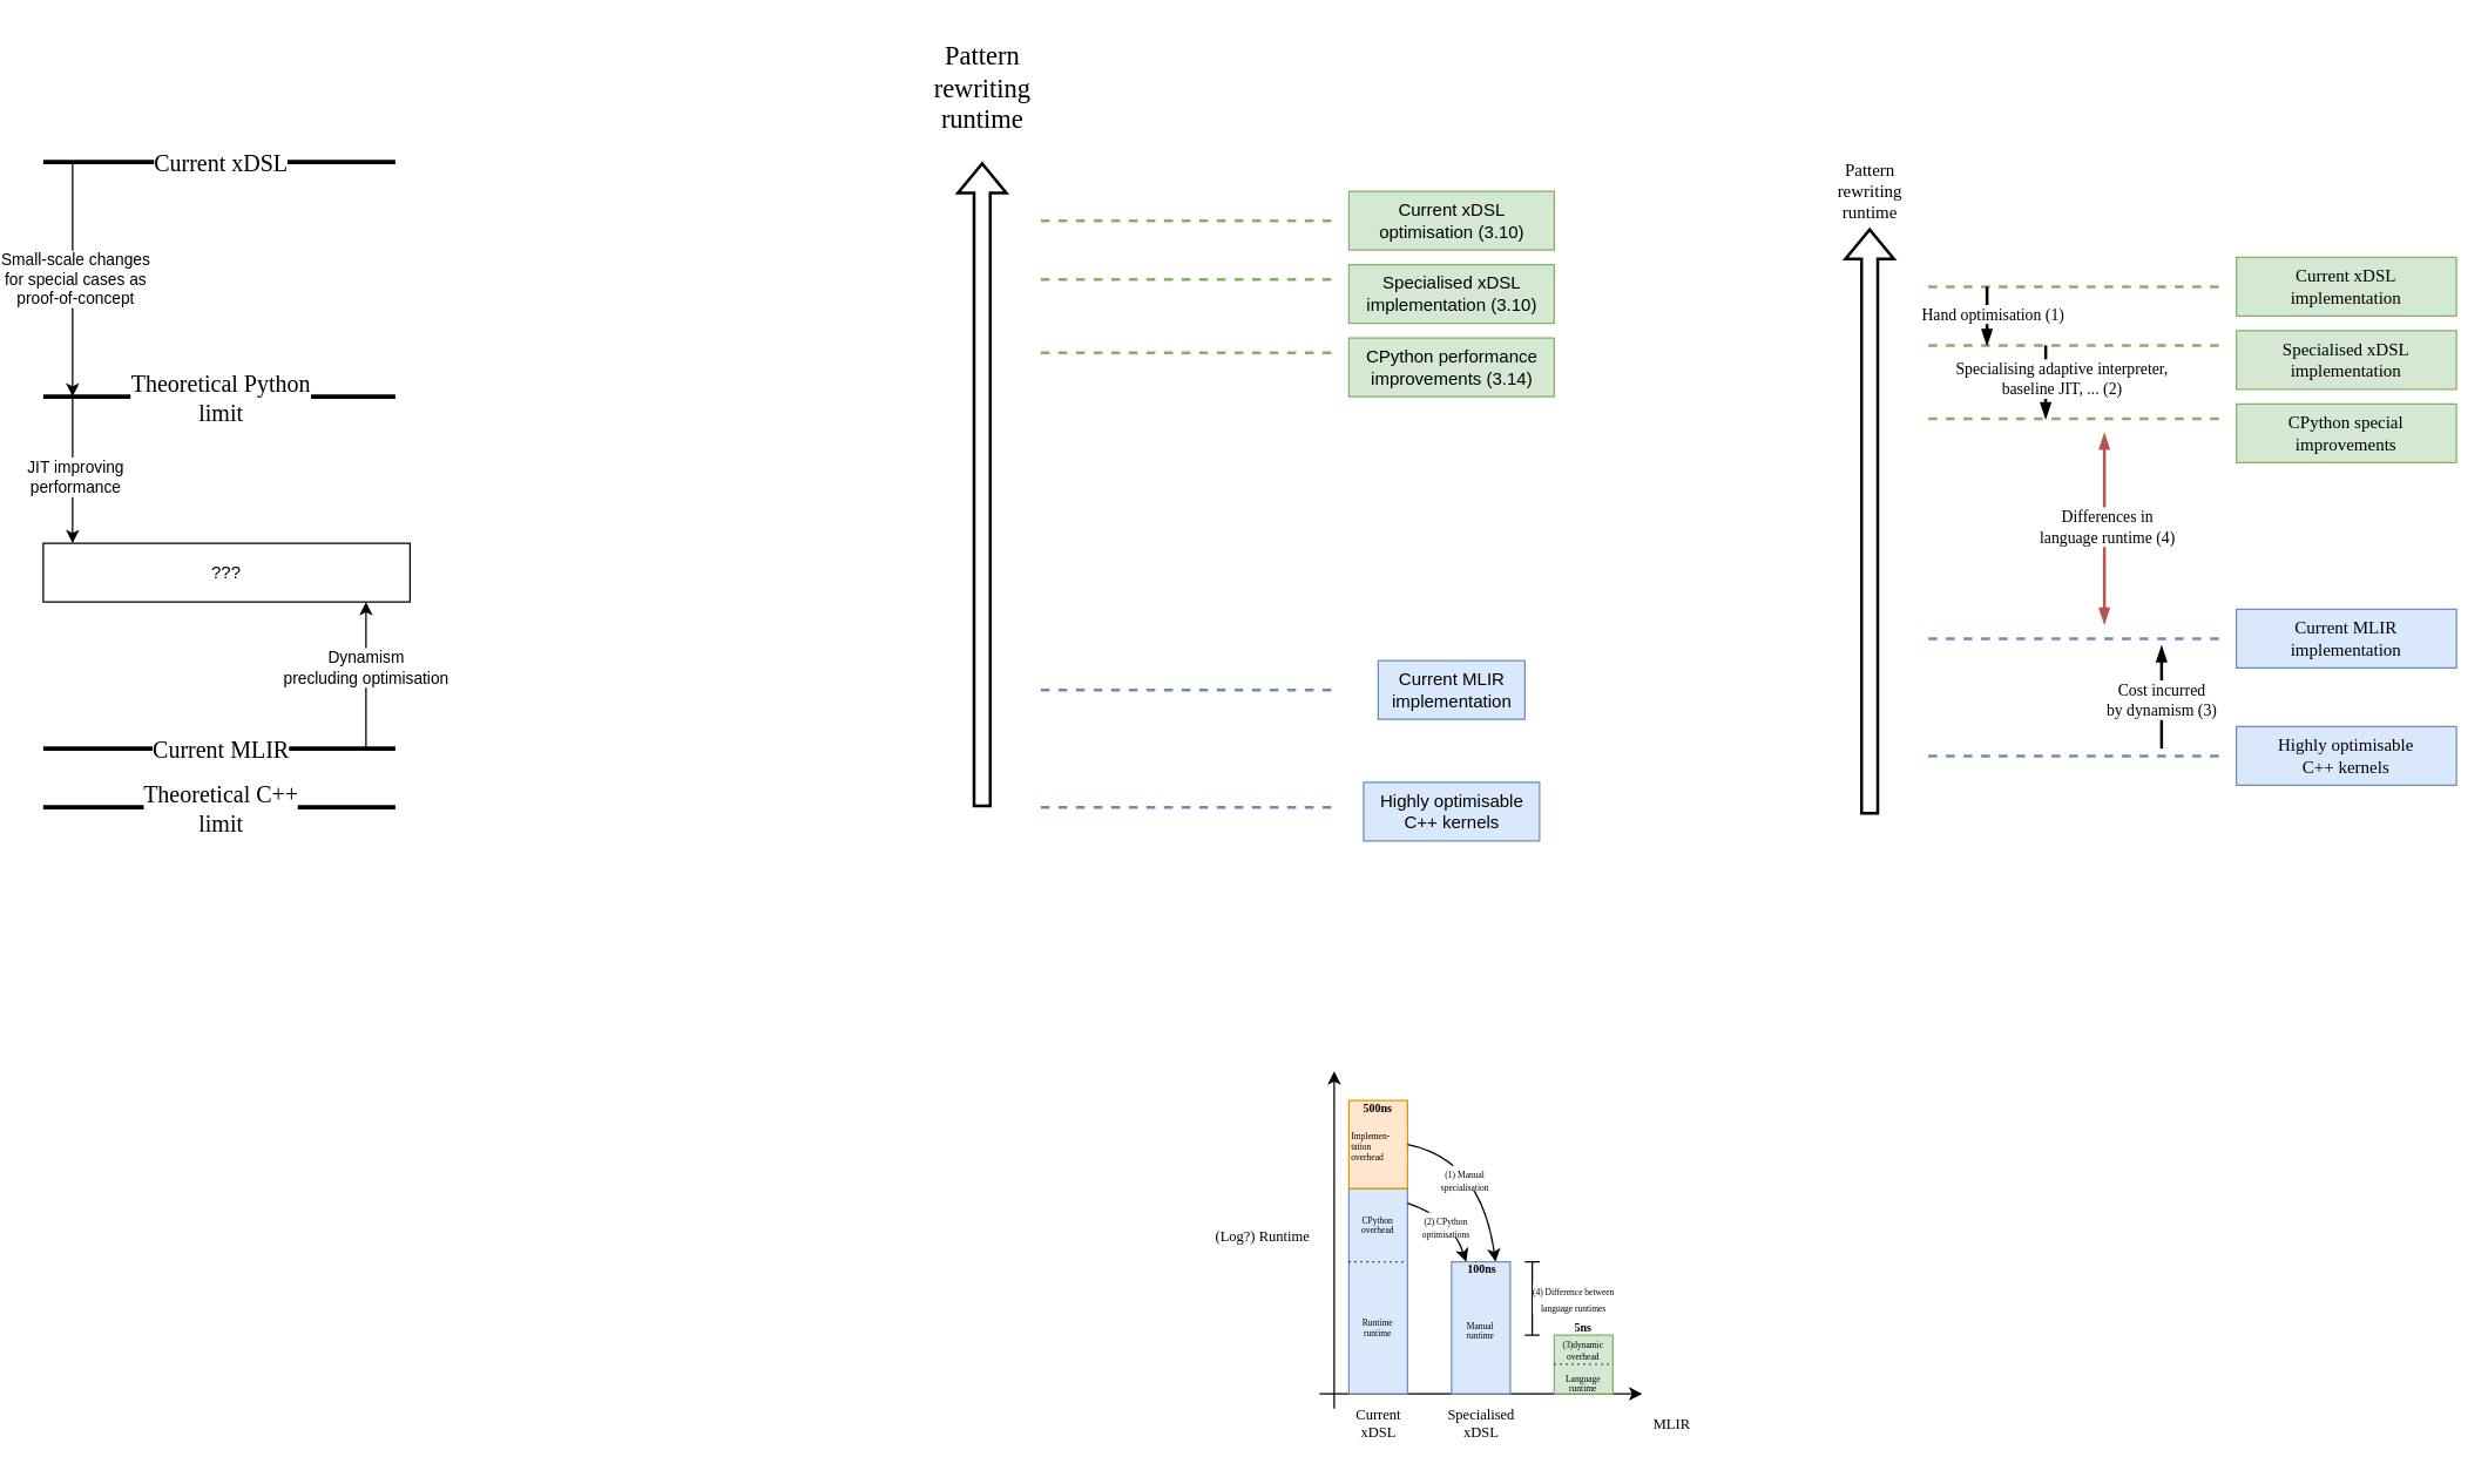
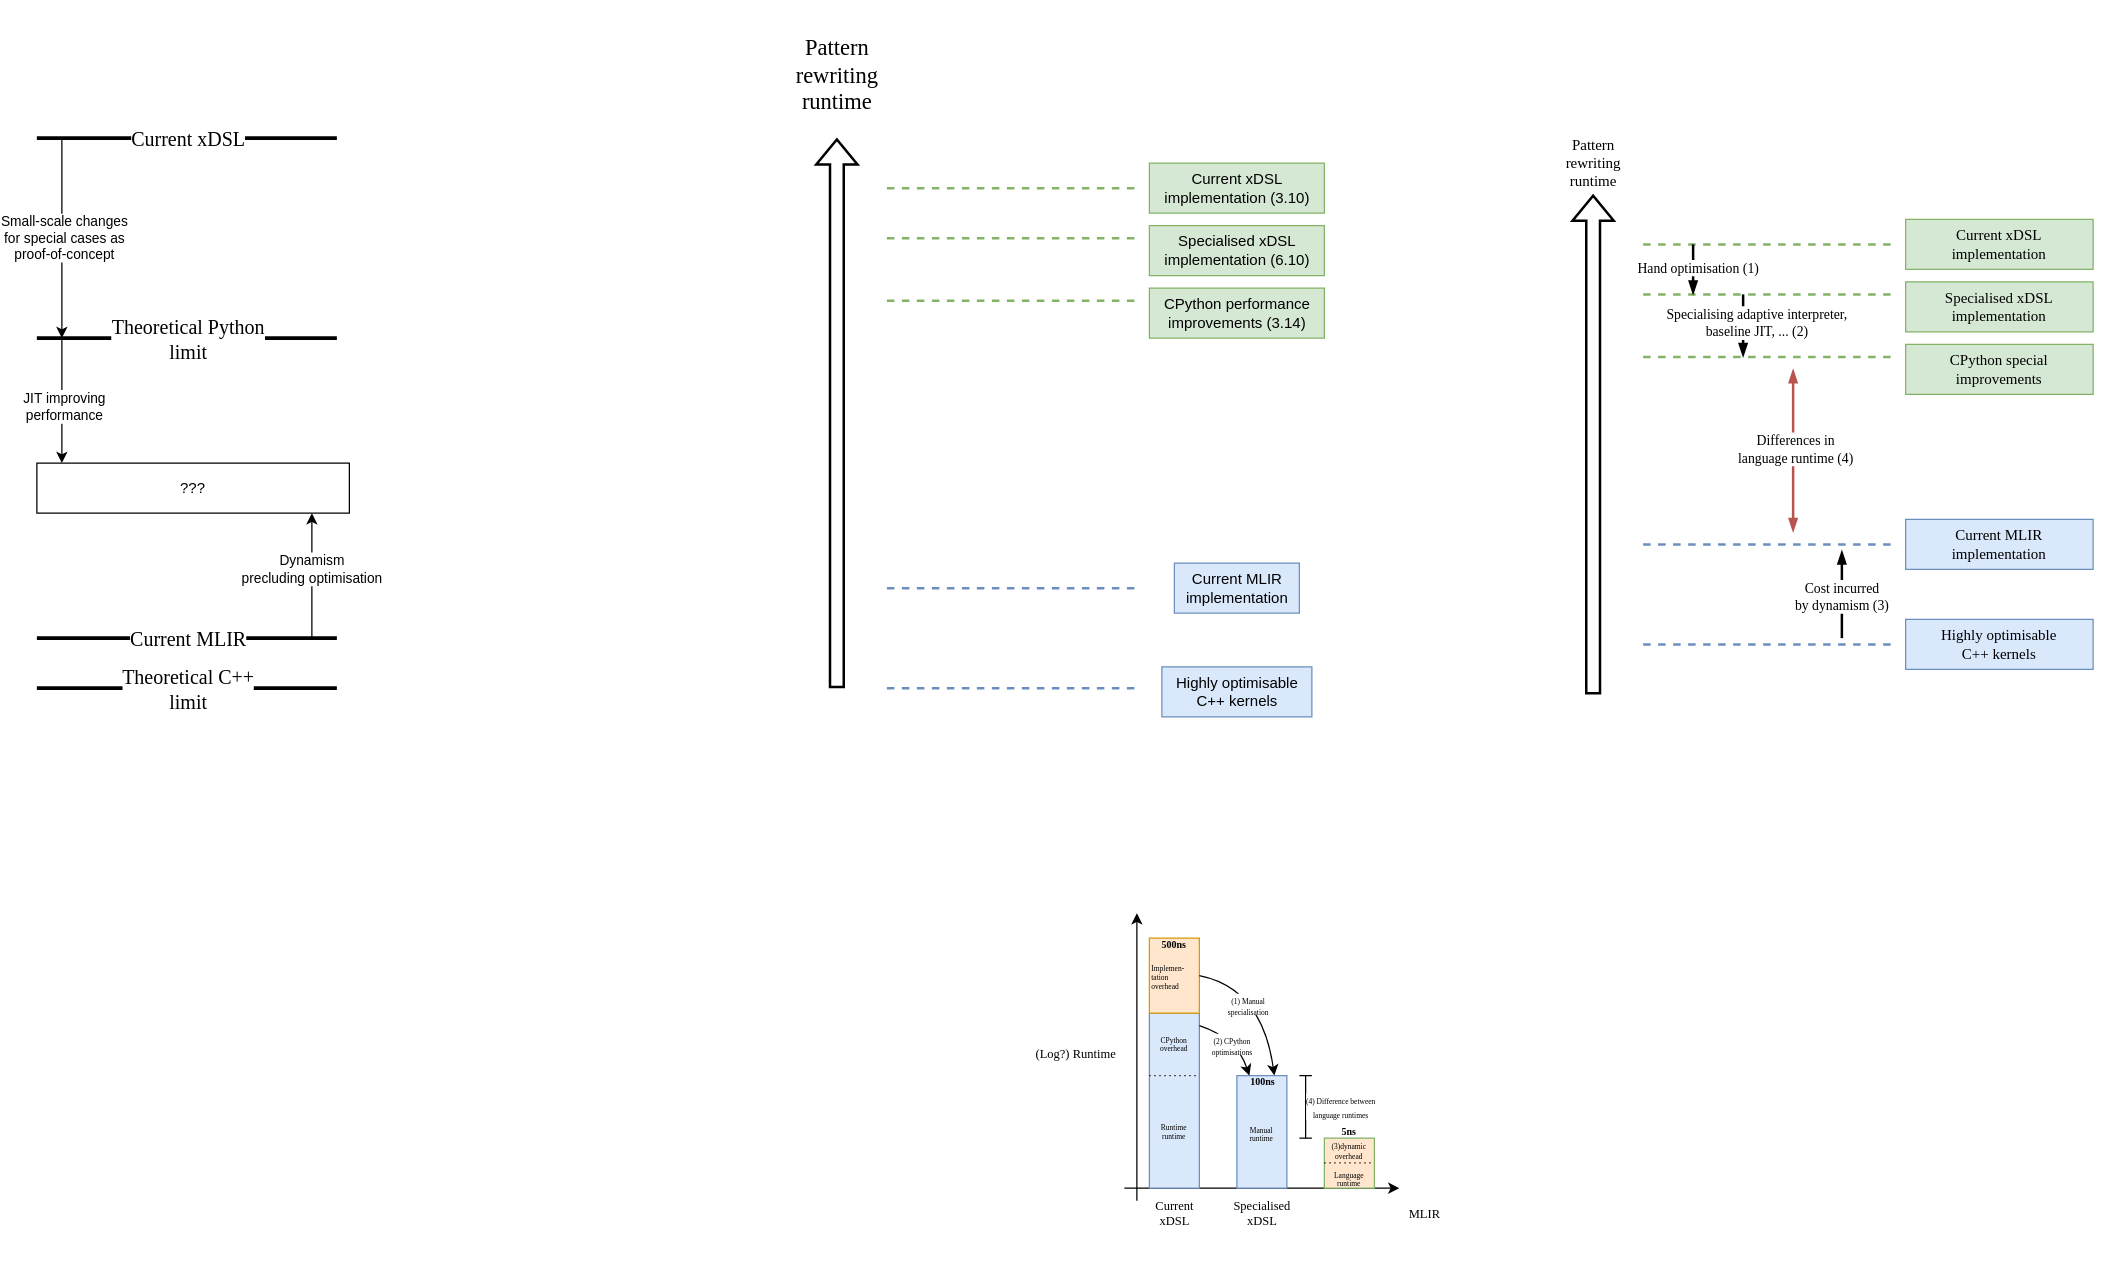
- <mxCell id="20" value="Current xDSL&lt;div&gt;optimisation (3.10)&lt;/div&gt;" style="text;html=1;align=center;verticalAlign=middle;resizable=0;points=[];autosize=1;strokeColor=#82b366;fillColor=#d5e8d4;" parent="1" vertex="1"><mxGeometry x="910" y="130" width="140" height="40" as="geometry" /></mxCell>
+ <mxCell id="20" value="Current xDSL&lt;div&gt;implementation (3.10)&lt;/div&gt;" style="text;html=1;align=center;verticalAlign=middle;resizable=0;points=[];autosize=1;strokeColor=#82b366;fillColor=#d5e8d4;" parent="1" vertex="1"><mxGeometry x="910" y="130" width="140" height="40" as="geometry" /></mxCell>
- <mxCell id="21" value="Specialised xDSL&lt;div&gt;implementation (3.10)&lt;/div&gt;" style="text;html=1;align=center;verticalAlign=middle;resizable=0;points=[];autosize=1;strokeColor=#82b366;fillColor=#d5e8d4;" parent="1" vertex="1"><mxGeometry x="910" y="180" width="140" height="40" as="geometry" /></mxCell>
+ <mxCell id="21" value="Specialised xDSL&lt;div&gt;implementation (6.10)&lt;/div&gt;" style="text;html=1;align=center;verticalAlign=middle;resizable=0;points=[];autosize=1;strokeColor=#82b366;fillColor=#d5e8d4;" parent="1" vertex="1"><mxGeometry x="910" y="180" width="140" height="40" as="geometry" /></mxCell>
- <mxCell id="54" value="&lt;div style=&quot;line-height: 50%;&quot;&gt;&lt;div&gt;&lt;font face=&quot;Menlo&quot;&gt;&lt;span style=&quot;font-size: 6px;&quot;&gt;(3)dynamic&lt;/span&gt;&lt;/font&gt;&lt;/div&gt;&lt;div&gt;&lt;font face=&quot;Menlo&quot;&gt;&lt;span style=&quot;font-size: 6px;&quot;&gt;overhead&lt;/span&gt;&lt;/font&gt;&lt;/div&gt;&lt;div&gt;&lt;div&gt;&lt;div&gt;&lt;font face=&quot;Menlo&quot;&gt;&lt;span style=&quot;font-size: 6px; line-height: 50%;&quot;&gt;&lt;br&gt;&lt;/span&gt;&lt;/font&gt;&lt;/div&gt;&lt;div&gt;&lt;font face=&quot;Menlo&quot;&gt;&lt;span style=&quot;font-size: 6px; line-height: 50%;&quot;&gt;Language&lt;/span&gt;&lt;/font&gt;&lt;/div&gt;&lt;div&gt;&lt;font face=&quot;Menlo&quot;&gt;&lt;span style=&quot;font-size: 6px; line-height: 50%;&quot;&gt;runtime&lt;/span&gt;&lt;/font&gt;&lt;/div&gt;&lt;/div&gt;&lt;/div&gt;&lt;/div&gt;" style="rounded=0;whiteSpace=wrap;html=1;fillColor=#d5e8d4;strokeColor=#82b366;" parent="1" vertex="1"><mxGeometry x="1050" y="910" width="40" height="40" as="geometry" /></mxCell>
+ <mxCell id="54" value="&lt;div style=&quot;line-height: 50%;&quot;&gt;&lt;div&gt;&lt;font face=&quot;Menlo&quot;&gt;&lt;span style=&quot;font-size: 6px;&quot;&gt;(3)dynamic&lt;/span&gt;&lt;/font&gt;&lt;/div&gt;&lt;div&gt;&lt;font face=&quot;Menlo&quot;&gt;&lt;span style=&quot;font-size: 6px;&quot;&gt;overhead&lt;/span&gt;&lt;/font&gt;&lt;/div&gt;&lt;div&gt;&lt;div&gt;&lt;div&gt;&lt;font face=&quot;Menlo&quot;&gt;&lt;span style=&quot;font-size: 6px; line-height: 50%;&quot;&gt;&lt;br&gt;&lt;/span&gt;&lt;/font&gt;&lt;/div&gt;&lt;div&gt;&lt;font face=&quot;Menlo&quot;&gt;&lt;span style=&quot;font-size: 6px; line-height: 50%;&quot;&gt;Language&lt;/span&gt;&lt;/font&gt;&lt;/div&gt;&lt;div&gt;&lt;font face=&quot;Menlo&quot;&gt;&lt;span style=&quot;font-size: 6px; line-height: 50%;&quot;&gt;runtime&lt;/span&gt;&lt;/font&gt;&lt;/div&gt;&lt;/div&gt;&lt;/div&gt;&lt;/div&gt;" style="rounded=0;whiteSpace=wrap;html=1;fillColor=#ffe6cc;strokeColor=#82b366;" parent="1" vertex="1"><mxGeometry x="1050" y="910" width="40" height="40" as="geometry" /></mxCell>
